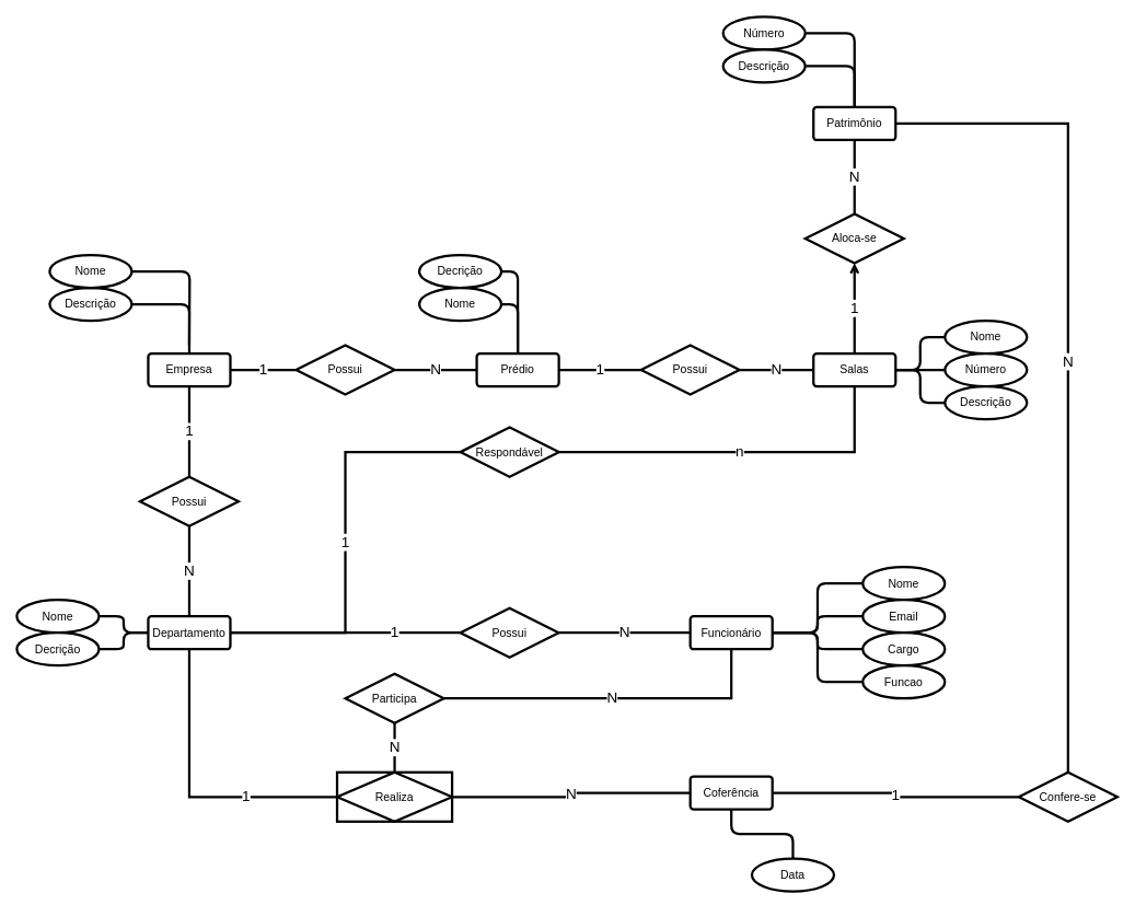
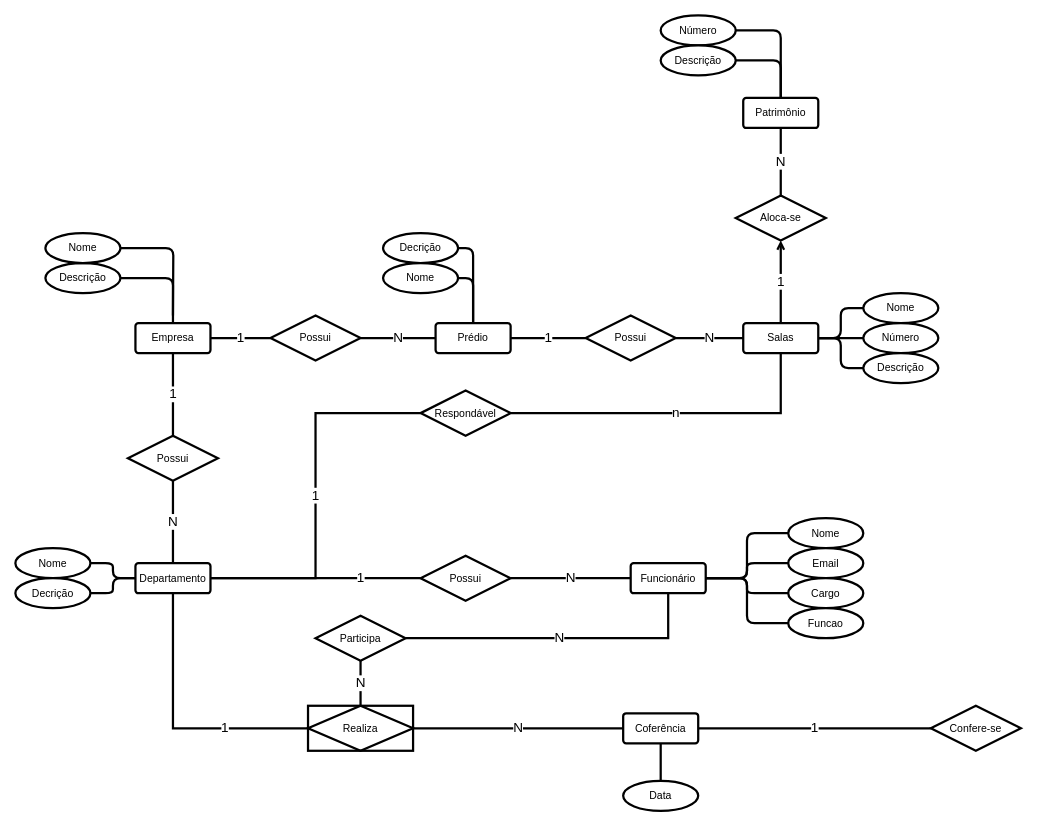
- <mxCell id="63" value="N" style="edgeStyle=orthogonalEdgeStyle;rounded=0;orthogonalLoop=1;jettySize=auto;html=1;entryX=1;entryY=0.5;entryDx=0;entryDy=0;strokeWidth=3;endArrow=none;endFill=0;fontSize=18;" edge="1" parent="1" source="64" target="15"><mxGeometry relative="1" as="geometry"><mxPoint x="1382.857" y="140" as="targetPoint" /><Array as="points"><mxPoint x="1300" y="980" /><mxPoint x="1300" y="150" /></Array></mxGeometry></mxCell>
- <mxCell id="21" value="Coferência" style="rounded=1;arcSize=10;whiteSpace=wrap;html=1;align=center;shadow=0;strokeWidth=3;container=0;fontSize=14;" vertex="1" parent="1"><mxGeometry x="840" y="945" width="100" height="40" as="geometry" /></mxCell>
+ <mxCell id="21" value="Coferência" style="rounded=1;arcSize=10;whiteSpace=wrap;html=1;align=center;shadow=0;strokeWidth=3;container=0;fontSize=14;" vertex="1" parent="1"><mxGeometry x="830" y="950" width="100" height="40" as="geometry" /></mxCell>
- <mxCell id="23" value="&lt;div style=&quot;font-size: 14px;&quot;&gt;Data&lt;/div&gt;" style="ellipse;whiteSpace=wrap;html=1;align=center;shadow=0;strokeWidth=3;container=0;fontSize=14;" vertex="1" parent="1"><mxGeometry x="915" y="1045" width="100" height="40" as="geometry" /></mxCell>
+ <mxCell id="23" value="&lt;div style=&quot;font-size: 14px;&quot;&gt;Data&lt;/div&gt;" style="ellipse;whiteSpace=wrap;html=1;align=center;shadow=0;strokeWidth=3;container=0;fontSize=14;" vertex="1" parent="1"><mxGeometry x="830" y="1040" width="100" height="40" as="geometry" /></mxCell>
